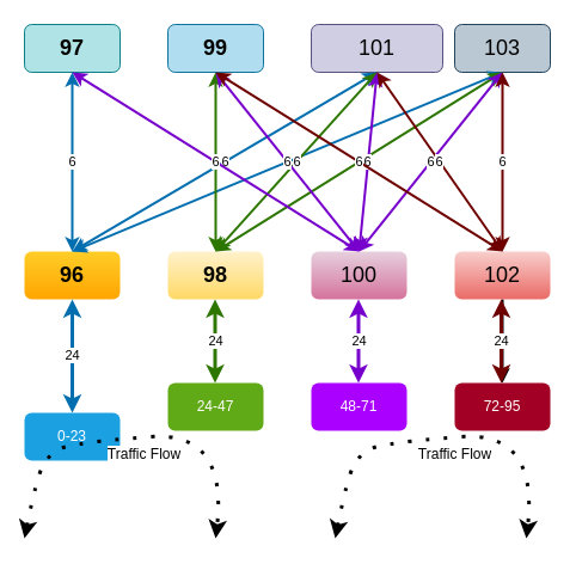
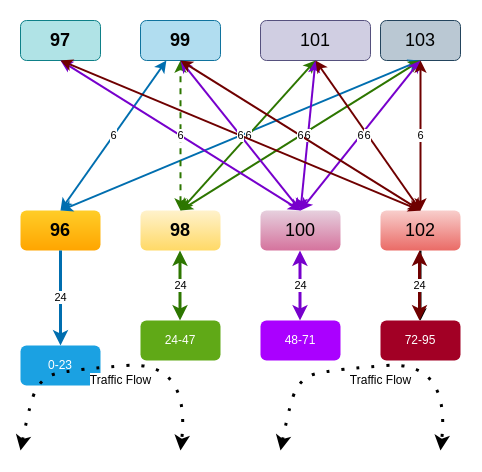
- <mxCell id="24" value="6" style="endArrow=classic;startArrow=classic;html=1;shadow=0;strokeWidth=2;entryX=0.5;entryY=1;entryDx=0;entryDy=0;fillColor=#60a917;strokeColor=#2D7600;exitX=0.5;exitY=0;exitDx=0;exitDy=0;" parent="1" source="7" target="12" edge="1"><mxGeometry width="50" height="50" relative="1" as="geometry"><mxPoint x="250" y="190" as="sourcePoint" /><mxPoint x="250" y="120" as="targetPoint" /></mxGeometry></mxCell>
+ <mxCell id="24" value="6" style="endArrow=classic;startArrow=classic;html=1;shadow=0;strokeWidth=2;entryX=0.5;entryY=1;entryDx=0;entryDy=0;fillColor=#60a917;strokeColor=#2D7600;exitX=0.5;exitY=0;exitDx=0;exitDy=0;dashed=1;" parent="1" source="7" target="12" edge="1"><mxGeometry width="50" height="50" relative="1" as="geometry"><mxPoint x="250" y="190" as="sourcePoint" /><mxPoint x="250" y="120" as="targetPoint" /></mxGeometry></mxCell>
+ <mxCell id="32" value="6" style="endArrow=classic;startArrow=classic;html=1;shadow=0;strokeWidth=2;fillColor=#a20025;strokeColor=#6F0000;exitX=0.5;exitY=0;exitDx=0;exitDy=0;entryX=0.5;entryY=1;entryDx=0;entryDy=0;" parent="1" source="10" target="11" edge="1"><mxGeometry width="50" height="50" relative="1" as="geometry"><mxPoint x="480" y="200" as="sourcePoint" /><mxPoint x="480" y="50" as="targetPoint" /></mxGeometry></mxCell>
- <mxCell id="20" value="6" style="endArrow=classic;startArrow=classic;html=1;shadow=0;strokeWidth=2;entryX=0.5;entryY=1;entryDx=0;entryDy=0;fillColor=#1ba1e2;strokeColor=#006EAF;exitX=0.5;exitY=0;exitDx=0;exitDy=0;" parent="1" source="6" target="13" edge="1"><mxGeometry width="50" height="50" relative="1" as="geometry"><mxPoint x="110" y="230" as="sourcePoint" /><mxPoint x="230" y="80" as="targetPoint" /></mxGeometry></mxCell>
+ <mxCell id="20" value="6" style="endArrow=classic;startArrow=classic;html=1;shadow=0;strokeWidth=2;fillColor=#1ba1e2;strokeColor=#006EAF;exitX=0.5;exitY=0;exitDx=0;exitDy=0;" parent="1" source="6" target="12" edge="1"><mxGeometry width="50" height="50" relative="1" as="geometry"><mxPoint x="110" y="230" as="sourcePoint" /><mxPoint x="230" y="80" as="targetPoint" /></mxGeometry></mxCell>
- <mxCell id="19" value="6" style="endArrow=classic;startArrow=classic;html=1;shadow=0;strokeWidth=2;entryX=0.5;entryY=1;entryDx=0;entryDy=0;fillColor=#1ba1e2;strokeColor=#006EAF;" parent="1" source="6" target="11" edge="1"><mxGeometry width="50" height="50" relative="1" as="geometry"><mxPoint x="-30" y="310" as="sourcePoint" /><mxPoint x="-30" y="240" as="targetPoint" /></mxGeometry></mxCell>
- <mxCell id="15" value="24" style="endArrow=classic;startArrow=classic;html=1;shadow=0;strokeWidth=3;entryX=0.5;entryY=1;entryDx=0;entryDy=0;fillColor=#1ba1e2;strokeColor=#006EAF;" parent="1" source="2" target="6" edge="1"><mxGeometry width="50" height="50" relative="1" as="geometry"><mxPoint x="10" y="450" as="sourcePoint" /><mxPoint x="60" y="400" as="targetPoint" /></mxGeometry></mxCell>
+ <mxCell id="15" value="24" style="endArrow=none;startArrow=classic;html=1;shadow=0;strokeWidth=3;entryX=0.5;entryY=1;entryDx=0;entryDy=0;fillColor=#1ba1e2;strokeColor=#006EAF;" parent="1" source="2" target="6" edge="1"><mxGeometry width="50" height="50" relative="1" as="geometry"><mxPoint x="10" y="450" as="sourcePoint" /><mxPoint x="60" y="400" as="targetPoint" /></mxGeometry></mxCell>
